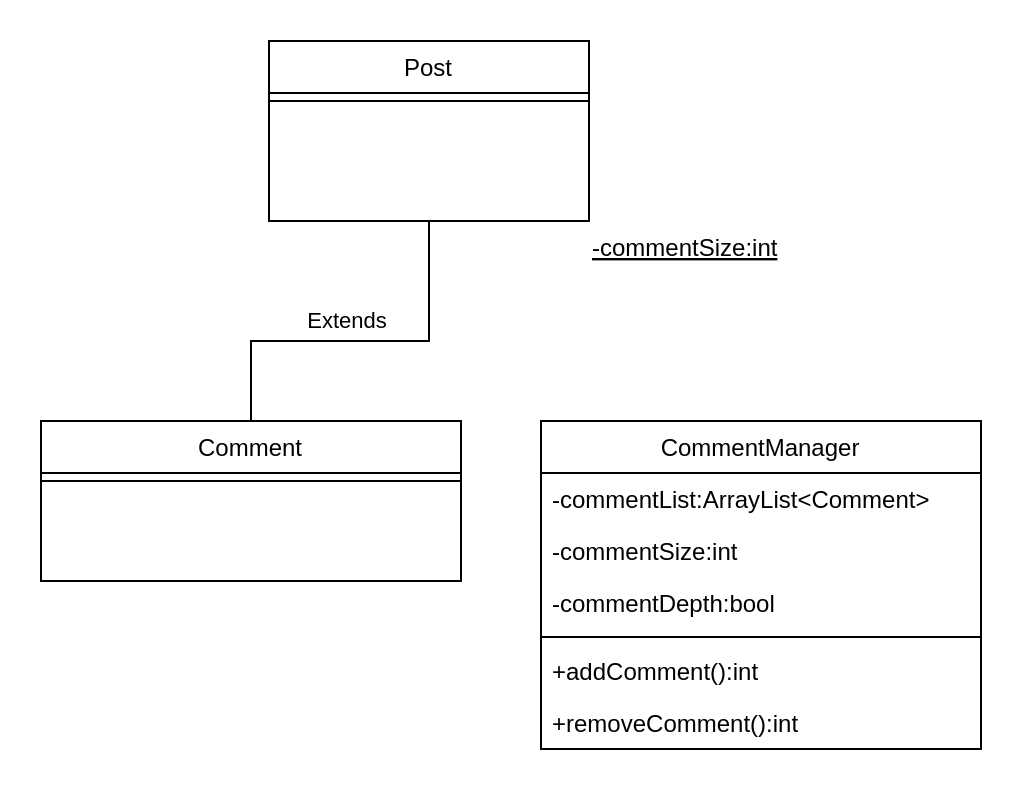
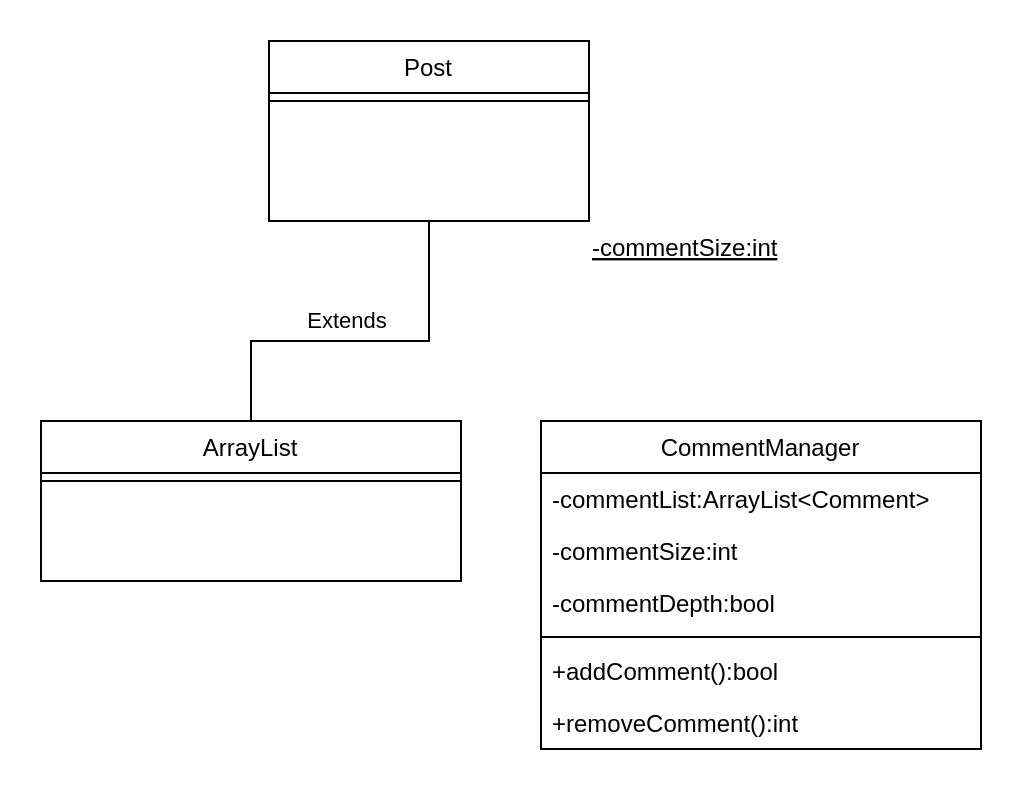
- <mxCell id="2" value="Comment" style="swimlane;fontStyle=0;align=center;verticalAlign=top;childLayout=stackLayout;horizontal=1;startSize=26;horizontalStack=0;resizeParent=1;resizeLast=0;collapsible=1;marginBottom=0;rounded=0;shadow=0;strokeWidth=1;" parent="1" vertex="1"><mxGeometry x="20" y="210" width="210" height="80" as="geometry"><mxRectangle x="130" y="380" width="160" height="26" as="alternateBounds" /></mxGeometry></mxCell>
+ <mxCell id="2" value="ArrayList" style="swimlane;fontStyle=0;align=center;verticalAlign=top;childLayout=stackLayout;horizontal=1;startSize=26;horizontalStack=0;resizeParent=1;resizeLast=0;collapsible=1;marginBottom=0;rounded=0;shadow=0;strokeWidth=1;" parent="1" vertex="1"><mxGeometry x="20" y="210" width="210" height="80" as="geometry"><mxRectangle x="130" y="380" width="160" height="26" as="alternateBounds" /></mxGeometry></mxCell>
- <mxCell id="9" value="+addComment():int" style="text;align=left;verticalAlign=top;spacingLeft=4;spacingRight=4;overflow=hidden;rotatable=0;points=[[0,0.5],[1,0.5]];portConstraint=eastwest;" parent="4" vertex="1"><mxGeometry y="112" width="220" height="26" as="geometry" /></mxCell>
+ <mxCell id="9" value="+addComment():bool" style="text;align=left;verticalAlign=top;spacingLeft=4;spacingRight=4;overflow=hidden;rotatable=0;points=[[0,0.5],[1,0.5]];portConstraint=eastwest;" parent="4" vertex="1"><mxGeometry y="112" width="220" height="26" as="geometry" /></mxCell>
